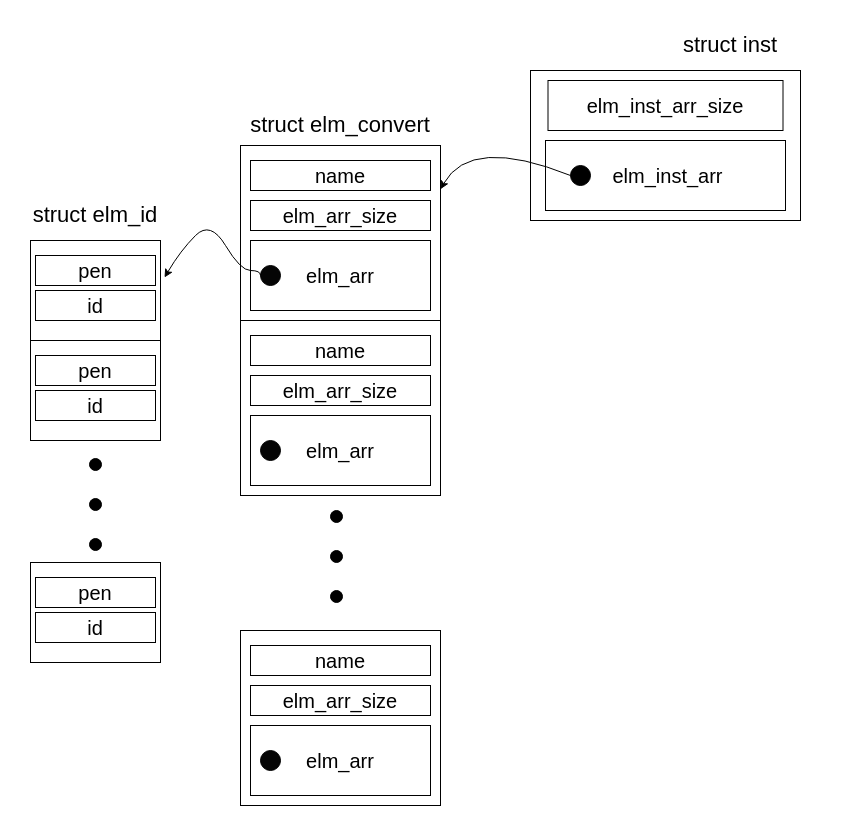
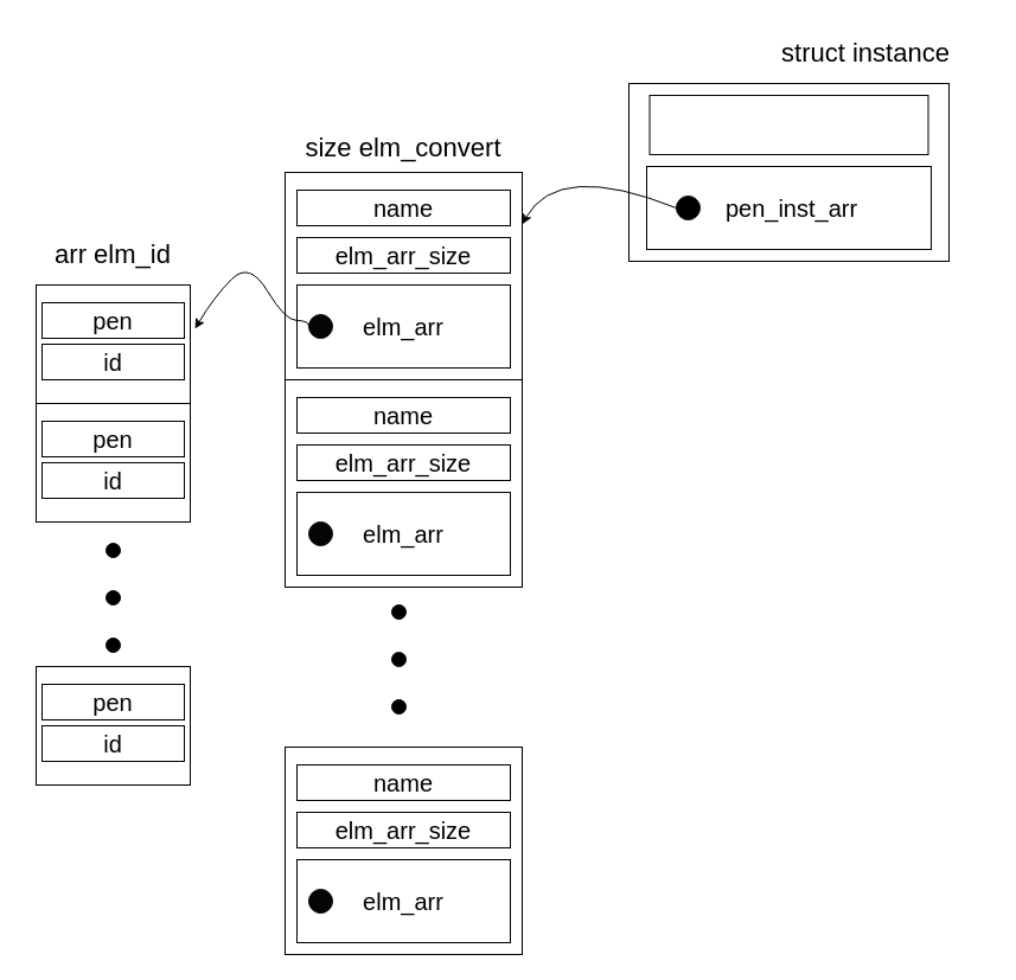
- <mxCell id="3" value="&lt;font style=&quot;font-size: 22px;&quot;&gt;struct inst&lt;/font&gt;" style="text;html=1;align=center;verticalAlign=middle;whiteSpace=wrap;rounded=0;" vertex="1" parent="1"><mxGeometry x="625" y="20" width="210" height="50" as="geometry" /></mxCell>
+ <mxCell id="3" value="&lt;font style=&quot;font-size: 22px;&quot;&gt;struct instance&lt;/font&gt;" style="text;html=1;align=center;verticalAlign=middle;whiteSpace=wrap;rounded=0;" vertex="1" parent="1"><mxGeometry x="625" y="20" width="210" height="50" as="geometry" /></mxCell>
- <mxCell id="5" value="&lt;font style=&quot;font-size: 20px;&quot;&gt;elm_inst_arr_size&lt;/font&gt;" style="text;html=1;align=center;verticalAlign=middle;whiteSpace=wrap;rounded=0;" vertex="1" parent="1"><mxGeometry x="555" y="90" width="220" height="30" as="geometry" /></mxCell>
- <mxCell id="10" value="&lt;font style=&quot;font-size: 22px;&quot;&gt;struct elm_convert&lt;br&gt;&lt;/font&gt;" style="text;html=1;align=center;verticalAlign=middle;whiteSpace=wrap;rounded=0;" vertex="1" parent="1"><mxGeometry x="220" y="110" width="240" height="30" as="geometry" /></mxCell>
+ <mxCell id="10" value="&lt;font style=&quot;font-size: 22px;&quot;&gt;size elm_convert&lt;br&gt;&lt;/font&gt;" style="text;html=1;align=center;verticalAlign=middle;whiteSpace=wrap;rounded=0;" vertex="1" parent="1"><mxGeometry x="220" y="110" width="240" height="30" as="geometry" /></mxCell>
- <mxCell id="7" value="&lt;font style=&quot;font-size: 20px;&quot;&gt;elm_inst_arr&lt;/font&gt;" style="text;html=1;align=center;verticalAlign=middle;whiteSpace=wrap;rounded=0;" vertex="1" parent="1"><mxGeometry x="590" y="160" width="155" height="30" as="geometry" /></mxCell>
+ <mxCell id="7" value="&lt;font style=&quot;font-size: 20px;&quot;&gt;pen_inst_arr&lt;/font&gt;" style="text;html=1;align=center;verticalAlign=middle;whiteSpace=wrap;rounded=0;" vertex="1" parent="1"><mxGeometry x="590" y="160" width="155" height="30" as="geometry" /></mxCell>
- <mxCell id="33" value="&lt;font style=&quot;font-size: 22px;&quot;&gt;struct elm_id&lt;/font&gt;" style="text;html=1;align=center;verticalAlign=middle;whiteSpace=wrap;rounded=0;" vertex="1" parent="1"><mxGeometry x="20" y="200" width="150" height="30" as="geometry" /></mxCell>
+ <mxCell id="33" value="&lt;font style=&quot;font-size: 22px;&quot;&gt;arr elm_id&lt;/font&gt;" style="text;html=1;align=center;verticalAlign=middle;whiteSpace=wrap;rounded=0;" vertex="1" parent="1"><mxGeometry x="20" y="200" width="150" height="30" as="geometry" /></mxCell>
